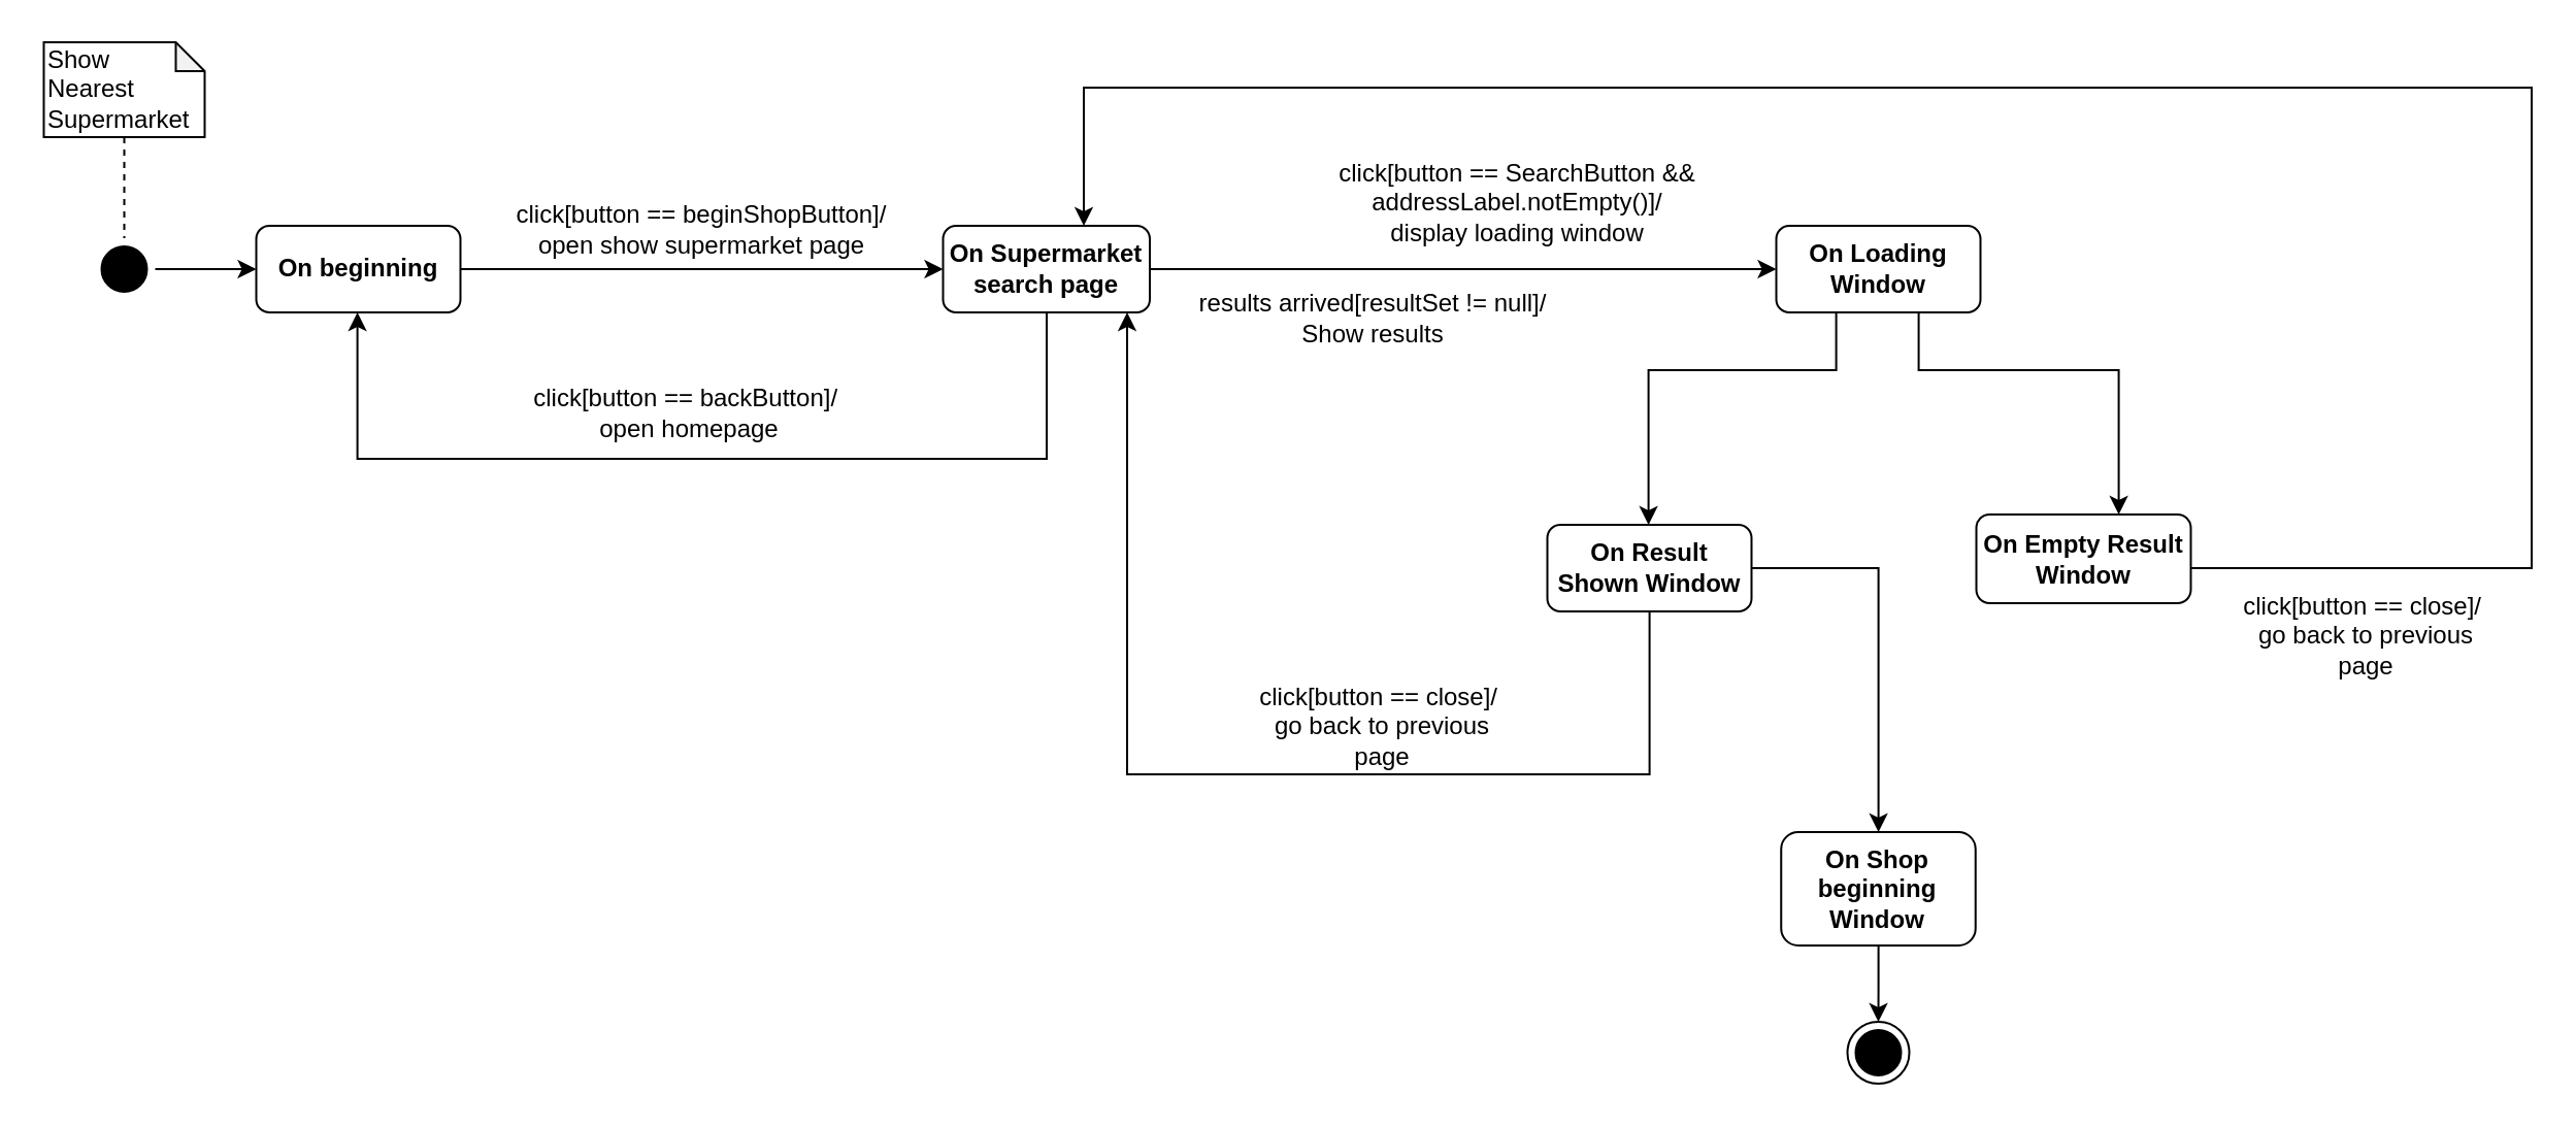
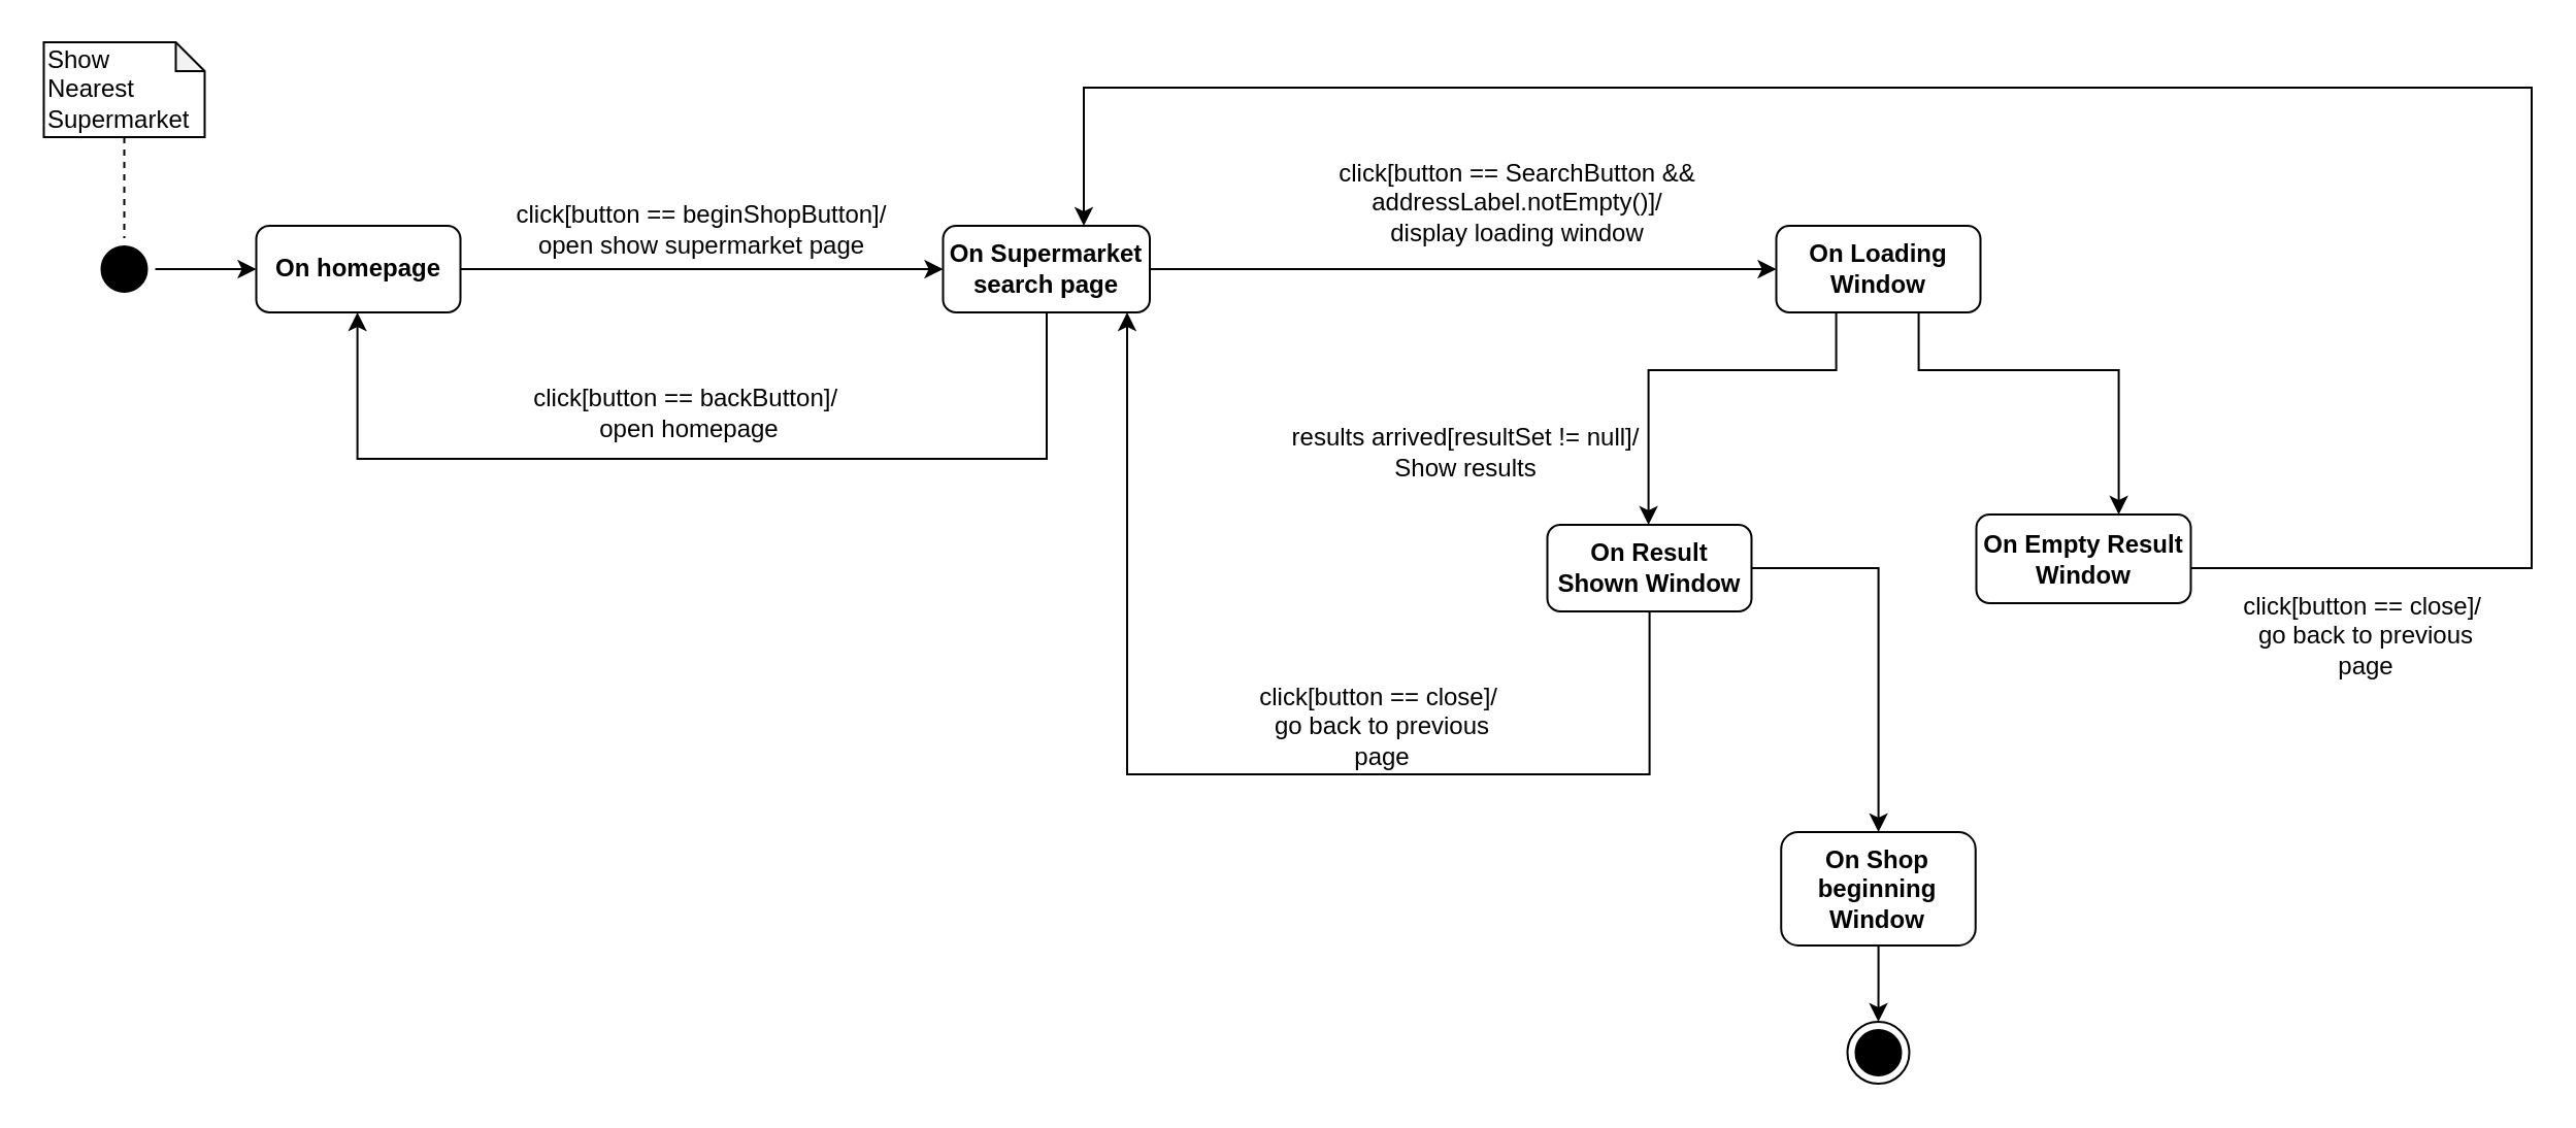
- <mxCell id="7" value="&lt;b&gt;On beginning&lt;/b&gt;" style="rounded=1;whiteSpace=wrap;html=1;strokeColor=#000000;" vertex="1" parent="1"><mxGeometry x="123.75" y="109" width="99" height="42" as="geometry" /></mxCell>
+ <mxCell id="7" value="&lt;b&gt;On homepage&lt;/b&gt;" style="rounded=1;whiteSpace=wrap;html=1;strokeColor=#000000;" vertex="1" parent="1"><mxGeometry x="123.75" y="109" width="99" height="42" as="geometry" /></mxCell>
- <mxCell id="18" value="results arrived[resultSet != null]/ Show results" style="text;html=1;strokeColor=none;fillColor=none;align=center;verticalAlign=middle;whiteSpace=wrap;rounded=0;" vertex="1" parent="1"><mxGeometry x="576.75" y="139" width="177" height="30" as="geometry" /></mxCell>
+ <mxCell id="18" value="results arrived[resultSet != null]/ Show results" style="text;html=1;strokeColor=none;fillColor=none;align=center;verticalAlign=middle;whiteSpace=wrap;rounded=0;" vertex="1" parent="1"><mxGeometry x="621.75" y="204" width="177" height="30" as="geometry" /></mxCell>
